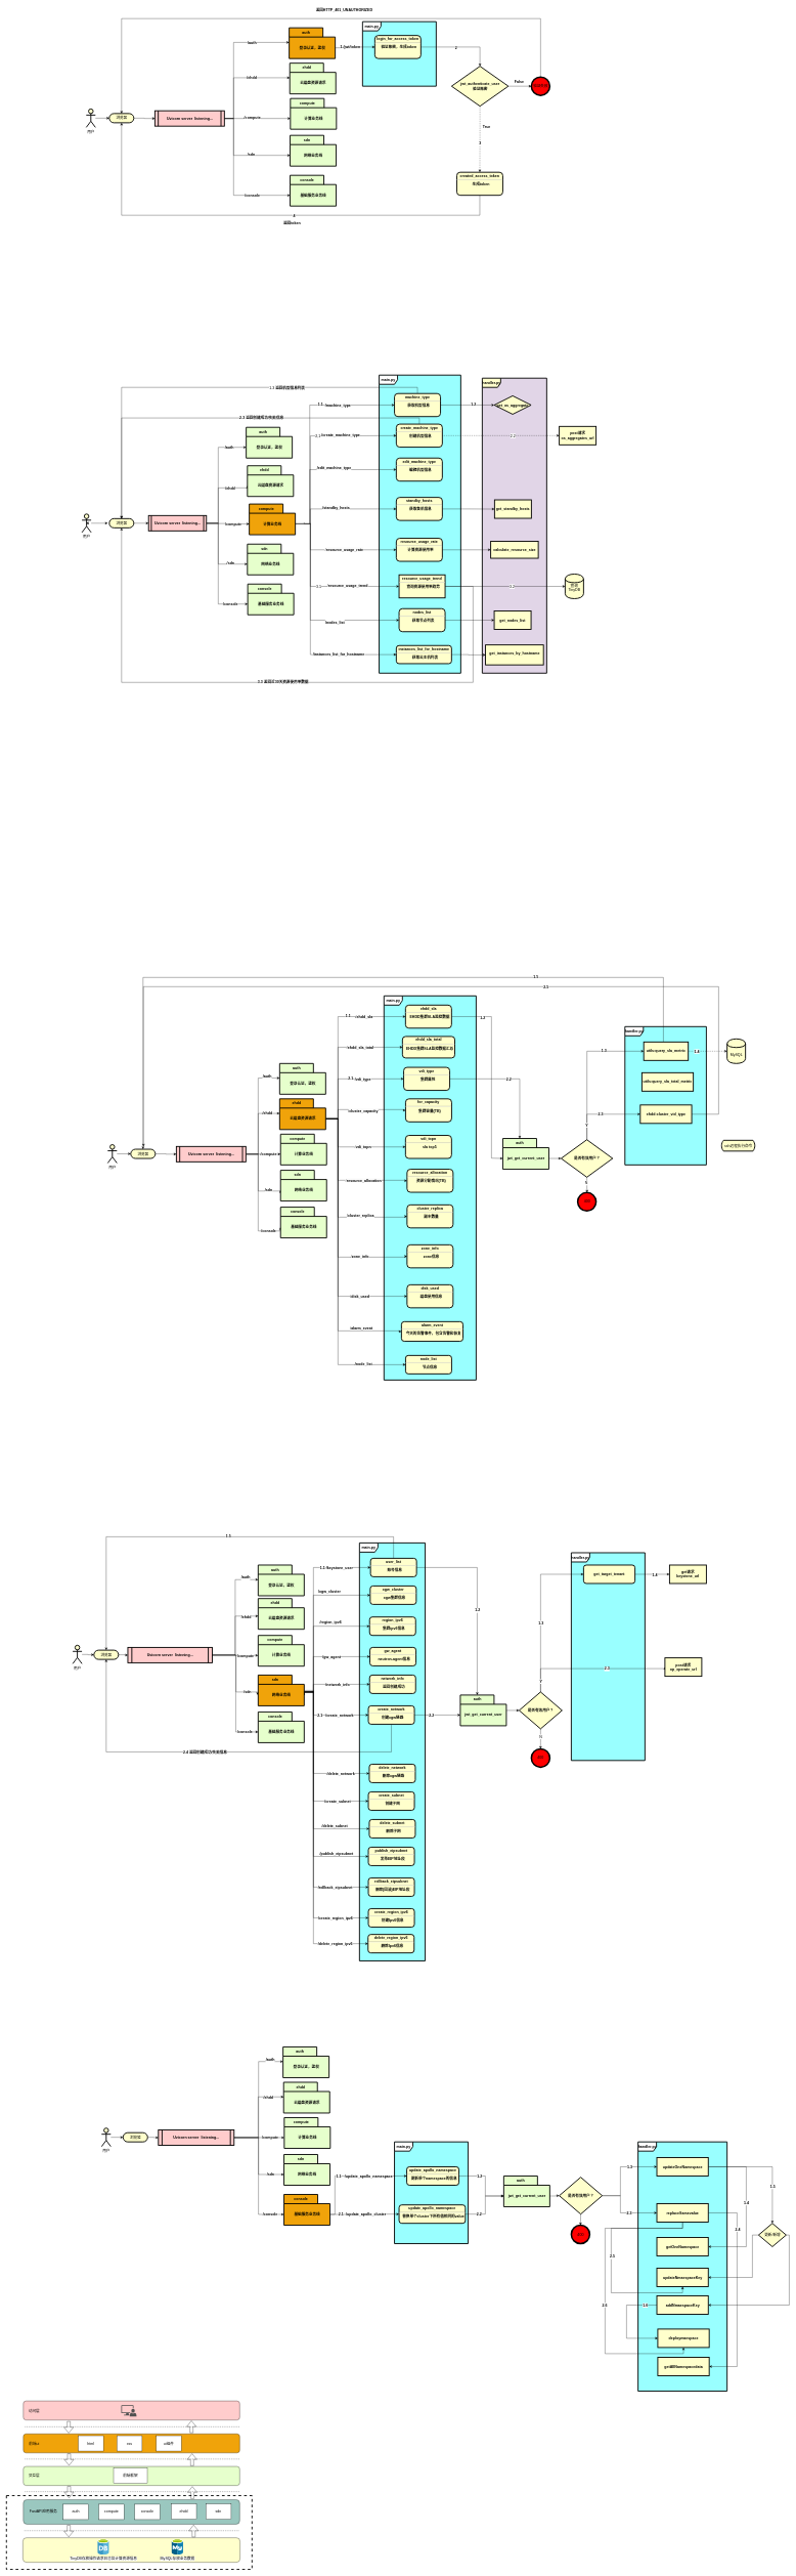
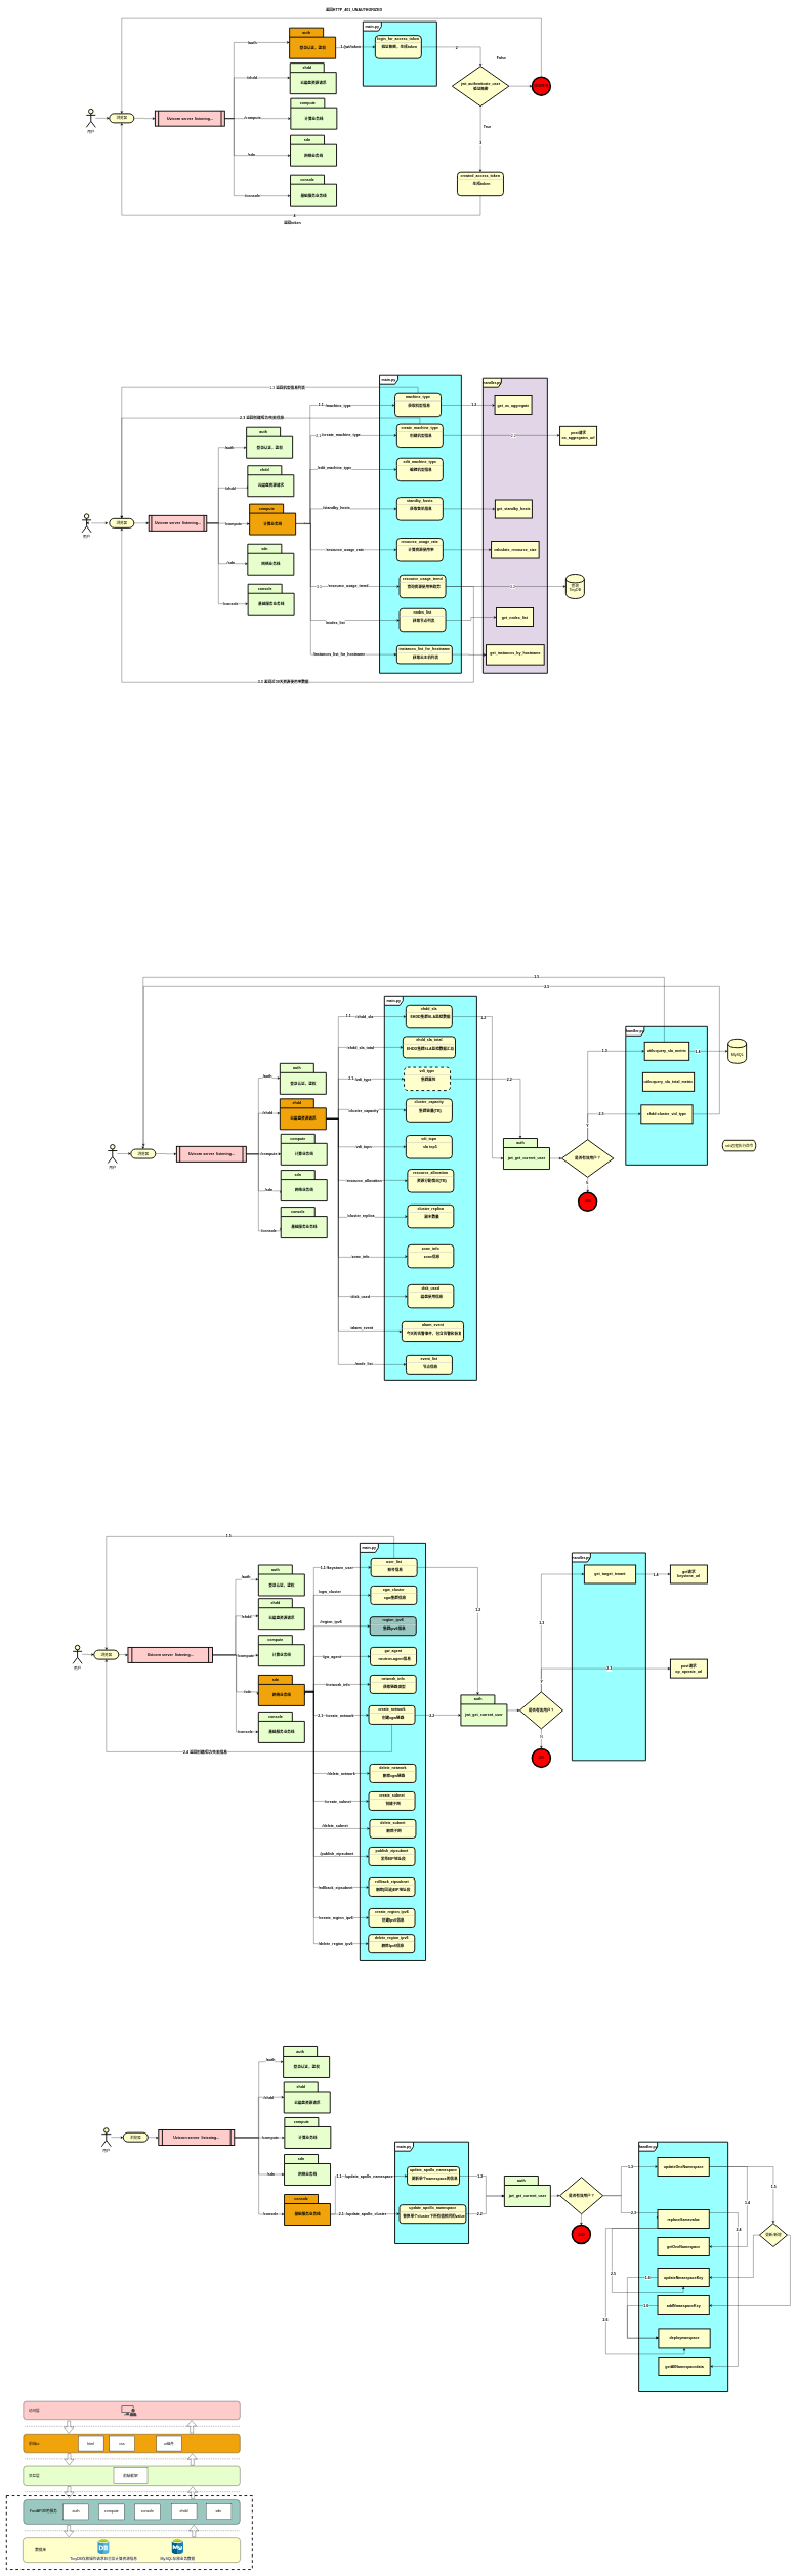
- <mxCell id="37" value="&lt;b&gt;返回&lt;/b&gt;&lt;span style=&quot;background-color: initial;&quot;&gt;&lt;b&gt;HTTP_401_UNAUTHORIZED&lt;br&gt;&lt;/b&gt;&lt;br&gt;&lt;/span&gt;" style="text;html=1;align=center;verticalAlign=middle;resizable=0;points=[];autosize=1;strokeColor=none;fillColor=none;fontSize=12;fontFamily=Helvetica;fontColor=default;" parent="1" vertex="1"><mxGeometry x="1015" y="20" width="210" height="40" as="geometry" /></mxCell>
+ <mxCell id="37" value="&lt;b&gt;返回&lt;/b&gt;&lt;span style=&quot;background-color: initial;&quot;&gt;&lt;b&gt;HTTP_401_UNAUTHORIZED&lt;br&gt;&lt;/b&gt;&lt;br&gt;&lt;/span&gt;" style="text;html=1;align=center;verticalAlign=middle;resizable=0;points=[];autosize=1;strokeColor=none;fillColor=none;fontSize=12;fontFamily=Helvetica;fontColor=default;" parent="1" vertex="1"><mxGeometry x="1045" y="20" width="210" height="40" as="geometry" /></mxCell>
- <mxCell id="39" value="&lt;b&gt;False&lt;/b&gt;" style="text;html=1;align=center;verticalAlign=middle;resizable=0;points=[];autosize=1;strokeColor=none;fillColor=none;fontSize=12;fontFamily=Helvetica;fontColor=default;" parent="1" vertex="1"><mxGeometry x="1665" y="250" width="50" height="30" as="geometry" /></mxCell>
+ <mxCell id="39" value="&lt;b&gt;False&lt;/b&gt;" style="text;html=1;align=center;verticalAlign=middle;resizable=0;points=[];autosize=1;strokeColor=none;fillColor=none;fontSize=12;fontFamily=Helvetica;fontColor=default;" parent="1" vertex="1"><mxGeometry x="1605" y="175" width="50" height="30" as="geometry" /></mxCell>
- <mxCell id="29" style="edgeStyle=orthogonalEdgeStyle;rounded=0;orthogonalLoop=1;jettySize=auto;html=1;exitX=0.5;exitY=1;exitDx=0;exitDy=0;entryX=0.5;entryY=0;entryDx=0;entryDy=0;fontFamily=Helvetica;fontSize=12;fontColor=#000000;dashed=1;" parent="1" source="31" target="102" edge="1"><mxGeometry relative="1" as="geometry" /></mxCell>
+ <mxCell id="29" style="edgeStyle=orthogonalEdgeStyle;rounded=0;orthogonalLoop=1;jettySize=auto;html=1;exitX=0.5;exitY=1;exitDx=0;exitDy=0;entryX=0.5;entryY=0;entryDx=0;entryDy=0;fontFamily=Helvetica;fontSize=12;fontColor=#000000;" parent="1" source="31" target="102" edge="1"><mxGeometry relative="1" as="geometry" /></mxCell>
- <mxCell id="84" value="get_os_aggregate" style="rhombus;whiteSpace=wrap;html=1;fillColor=#FFFFCC;fontStyle=1;strokeWidth=3;" parent="1" vertex="1"><mxGeometry x="1609" y="1287.5" width="120" height="60" as="geometry" /></mxCell>
+ <mxCell id="84" value="get_os_aggregate" style="whiteSpace=wrap;html=1;fillColor=#FFFFCC;fontStyle=1;strokeWidth=3;" parent="1" vertex="1"><mxGeometry x="1609" y="1287.5" width="120" height="60" as="geometry" /></mxCell>
- <mxCell id="74" value="" style="edgeStyle=orthogonalEdgeStyle;rounded=0;orthogonalLoop=1;jettySize=auto;html=1;fontFamily=Helvetica;fontSize=12;fontColor=#000000;exitX=1;exitY=0.5;exitDx=0;exitDy=0;dashed=1;" parent="1" source="126" target="83" edge="1"><mxGeometry relative="1" as="geometry"><mxPoint x="1680" y="1417" as="sourcePoint" /><Array as="points"><mxPoint x="1660" y="1417" /><mxPoint x="1660" y="1417" /></Array></mxGeometry></mxCell>
+ <mxCell id="74" value="" style="edgeStyle=orthogonalEdgeStyle;rounded=0;orthogonalLoop=1;jettySize=auto;html=1;fontFamily=Helvetica;fontSize=12;fontColor=#000000;exitX=1;exitY=0.5;exitDx=0;exitDy=0;" parent="1" source="126" target="83" edge="1"><mxGeometry relative="1" as="geometry"><mxPoint x="1680" y="1417" as="sourcePoint" /><Array as="points"><mxPoint x="1660" y="1417" /><mxPoint x="1660" y="1417" /></Array></mxGeometry></mxCell>
- <mxCell id="130" value="&lt;p style=&quot;margin: 4px 0px 0px; text-align: center;&quot;&gt;&lt;span style=&quot;&quot;&gt;resource_usage_trend&lt;/span&gt;&lt;strong style=&quot;text-decoration-line: underline;&quot;&gt;&lt;br&gt;&lt;/strong&gt;&lt;/p&gt;&lt;hr&gt;&lt;p style=&quot;margin: 0px; margin-left: 8px;&quot;&gt;&lt;span style=&quot;&quot;&gt;查询资源使用率趋势&lt;/span&gt;&lt;br&gt;&lt;/p&gt;" style="verticalAlign=middle;align=center;overflow=fill;fontSize=12;fontFamily=Helvetica;html=1;fontStyle=1;strokeWidth=3;fillColor=#FFFFCC;rounded=0;" parent="1" vertex="1"><mxGeometry x="1299" y="1870" width="150" height="75" as="geometry" /></mxCell>
+ <mxCell id="130" value="&lt;p style=&quot;margin: 4px 0px 0px; text-align: center;&quot;&gt;&lt;span style=&quot;&quot;&gt;resource_usage_trend&lt;/span&gt;&lt;strong style=&quot;text-decoration-line: underline;&quot;&gt;&lt;br&gt;&lt;/strong&gt;&lt;/p&gt;&lt;hr&gt;&lt;p style=&quot;margin: 0px; margin-left: 8px;&quot;&gt;&lt;span style=&quot;&quot;&gt;查询资源使用率趋势&lt;/span&gt;&lt;br&gt;&lt;/p&gt;" style="verticalAlign=middle;align=center;overflow=fill;fontSize=12;fontFamily=Helvetica;html=1;rounded=1;fontStyle=1;strokeWidth=3;fillColor=#FFFFCC;" parent="1" vertex="1"><mxGeometry x="1299" y="1870" width="150" height="75" as="geometry" /></mxCell>
- <mxCell id="77" value="get_nodes_list" style="whiteSpace=wrap;html=1;fillColor=#FFFFCC;fontStyle=1;strokeWidth=3;" parent="1" vertex="1"><mxGeometry x="1609" y="1987.5" width="120" height="60" as="geometry" /></mxCell>
+ <mxCell id="77" value="get_nodes_list" style="whiteSpace=wrap;html=1;fillColor=#FFFFCC;fontStyle=1;strokeWidth=3;" parent="1" vertex="1"><mxGeometry x="1614" y="1977.5" width="120" height="60" as="geometry" /></mxCell>
- <mxCell id="207" style="edgeStyle=orthogonalEdgeStyle;rounded=0;orthogonalLoop=1;jettySize=auto;html=1;exitX=1;exitY=0.5;exitDx=0;exitDy=0;entryX=0;entryY=0.5;entryDx=0;entryDy=0;fontFamily=Helvetica;fontSize=12;fontColor=#000000;dashed=1;" parent="1" source="211" target="212" edge="1"><mxGeometry relative="1" as="geometry" /></mxCell>
+ <mxCell id="207" style="edgeStyle=orthogonalEdgeStyle;rounded=0;orthogonalLoop=1;jettySize=auto;html=1;exitX=1;exitY=0.5;exitDx=0;exitDy=0;entryX=0;entryY=0.5;entryDx=0;entryDy=0;fontFamily=Helvetica;fontSize=12;fontColor=#000000;" parent="1" source="211" target="212" edge="1"><mxGeometry relative="1" as="geometry" /></mxCell>
- <mxCell id="190" value="&lt;p style=&quot;margin: 4px 0px 0px; text-align: center;&quot;&gt;vdi_type&lt;br&gt;&lt;/p&gt;&lt;hr&gt;&lt;p style=&quot;margin: 0px; margin-left: 8px;&quot;&gt;集群属性&lt;br&gt;&lt;/p&gt;" style="verticalAlign=middle;align=center;overflow=fill;fontSize=12;fontFamily=Helvetica;html=1;rounded=1;fontStyle=1;strokeWidth=3;fillColor=#FFFFCC;" parent="1" vertex="1"><mxGeometry x="1314" y="3472.5" width="150" height="75" as="geometry" /></mxCell>
+ <mxCell id="190" value="&lt;p style=&quot;margin: 4px 0px 0px; text-align: center;&quot;&gt;vdi_type&lt;br&gt;&lt;/p&gt;&lt;hr&gt;&lt;p style=&quot;margin: 0px; margin-left: 8px;&quot;&gt;集群属性&lt;br&gt;&lt;/p&gt;" style="verticalAlign=middle;align=center;overflow=fill;fontSize=12;fontFamily=Helvetica;html=1;rounded=1;fontStyle=1;strokeWidth=3;fillColor=#FFFFCC;dashed=1;" parent="1" vertex="1"><mxGeometry x="1314" y="3472.5" width="150" height="75" as="geometry" /></mxCell>
- <mxCell id="187" value="&lt;p style=&quot;margin: 4px 0px 0px; text-align: center;&quot;&gt;for_capacity&lt;br&gt;&lt;/p&gt;&lt;hr&gt;&lt;p style=&quot;margin: 0px; margin-left: 8px;&quot;&gt;集群容量(TB)&lt;br&gt;&lt;/p&gt;" style="verticalAlign=middle;align=center;overflow=fill;fontSize=12;fontFamily=Helvetica;html=1;rounded=1;fontStyle=1;strokeWidth=3;fillColor=#FFFFCC;" parent="1" vertex="1"><mxGeometry x="1320.25" y="3575" width="150" height="75" as="geometry" /></mxCell>
+ <mxCell id="187" value="&lt;p style=&quot;margin: 4px 0px 0px; text-align: center;&quot;&gt;cluster_capacity&lt;br&gt;&lt;/p&gt;&lt;hr&gt;&lt;p style=&quot;margin: 0px; margin-left: 8px;&quot;&gt;集群容量(TB)&lt;br&gt;&lt;/p&gt;" style="verticalAlign=middle;align=center;overflow=fill;fontSize=12;fontFamily=Helvetica;html=1;rounded=1;fontStyle=1;strokeWidth=3;fillColor=#FFFFCC;" parent="1" vertex="1"><mxGeometry x="1320.25" y="3575" width="150" height="75" as="geometry" /></mxCell>
- <mxCell id="195" value="&lt;p style=&quot;margin: 4px 0px 0px; text-align: center;&quot;&gt;node_list&lt;br&gt;&lt;/p&gt;&lt;hr&gt;&lt;p style=&quot;margin: 0px; margin-left: 8px;&quot;&gt;节点信息&lt;br&gt;&lt;/p&gt;" style="verticalAlign=middle;align=center;overflow=fill;fontSize=12;fontFamily=Helvetica;html=1;rounded=1;fontStyle=1;strokeWidth=3;fillColor=#FFFFCC;" parent="1" vertex="1"><mxGeometry x="1320.25" y="4410" width="150" height="60" as="geometry" /></mxCell>
+ <mxCell id="195" value="&lt;p style=&quot;margin: 4px 0px 0px; text-align: center;&quot;&gt;event_list&lt;br&gt;&lt;/p&gt;&lt;hr&gt;&lt;p style=&quot;margin: 0px; margin-left: 8px;&quot;&gt;节点信息&lt;br&gt;&lt;/p&gt;" style="verticalAlign=middle;align=center;overflow=fill;fontSize=12;fontFamily=Helvetica;html=1;rounded=1;fontStyle=1;strokeWidth=3;fillColor=#FFFFCC;" parent="1" vertex="1"><mxGeometry x="1320.25" y="4410" width="150" height="60" as="geometry" /></mxCell>
- <mxCell id="307" value="get_target_tenant" style="whiteSpace=wrap;html=1;fillColor=#FFFFCC;fontStyle=1;strokeWidth=3;rounded=1;" parent="1" vertex="1"><mxGeometry x="1900" y="5092" width="167.5" height="60" as="geometry" /></mxCell>
+ <mxCell id="307" value="get_target_tenant" style="whiteSpace=wrap;html=1;fillColor=#FFFFCC;fontStyle=1;strokeWidth=3;" parent="1" vertex="1"><mxGeometry x="1900" y="5092" width="167.5" height="60" as="geometry" /></mxCell>
- <mxCell id="276" value="&lt;p style=&quot;margin: 4px 0px 0px; text-align: center;&quot;&gt;region_ipv6&lt;br&gt;&lt;/p&gt;&lt;hr&gt;&lt;p style=&quot;margin: 0px; margin-left: 8px;&quot;&gt;集群ipv6信息&lt;br&gt;&lt;/p&gt;" style="verticalAlign=middle;align=center;overflow=fill;fontSize=12;fontFamily=Helvetica;html=1;rounded=1;fontStyle=1;strokeWidth=3;fillColor=#FFFFCC;" parent="1" vertex="1"><mxGeometry x="1203" y="5261" width="150" height="60" as="geometry" /></mxCell>
+ <mxCell id="276" value="&lt;p style=&quot;margin: 4px 0px 0px; text-align: center;&quot;&gt;region_ipv6&lt;br&gt;&lt;/p&gt;&lt;hr&gt;&lt;p style=&quot;margin: 0px; margin-left: 8px;&quot;&gt;集群ipv6信息&lt;br&gt;&lt;/p&gt;" style="verticalAlign=middle;align=center;overflow=fill;fontSize=12;fontFamily=Helvetica;html=1;rounded=1;fontStyle=1;strokeWidth=3;fillColor=#9ac7bf;" parent="1" vertex="1"><mxGeometry x="1203" y="5261" width="150" height="60" as="geometry" /></mxCell>
- <mxCell id="309" value="post请求&lt;br&gt;op_operate_url" style="whiteSpace=wrap;html=1;fillColor=#FFFFCC;fontStyle=1;strokeWidth=3;" parent="1" vertex="1"><mxGeometry x="2165" y="5394" width="120" height="60" as="geometry" /></mxCell>
+ <mxCell id="309" value="post请求&lt;br&gt;op_operate_url" style="whiteSpace=wrap;html=1;fillColor=#FFFFCC;fontStyle=1;strokeWidth=3;" parent="1" vertex="1"><mxGeometry x="2180" y="5399" width="120" height="60" as="geometry" /></mxCell>
- <mxCell id="278" value="&lt;p style=&quot;margin: 4px 0px 0px; text-align: center;&quot;&gt;network_info&lt;br&gt;&lt;/p&gt;&lt;hr&gt;&lt;p style=&quot;margin: 0px; margin-left: 8px;&quot;&gt;返回创建成功&lt;br&gt;&lt;/p&gt;" style="verticalAlign=middle;align=center;overflow=fill;fontSize=12;fontFamily=Helvetica;html=1;rounded=1;fontStyle=1;strokeWidth=3;fillColor=#FFFFCC;" parent="1" vertex="1"><mxGeometry x="1203" y="5450" width="150" height="60" as="geometry" /></mxCell>
+ <mxCell id="278" value="&lt;p style=&quot;margin: 4px 0px 0px; text-align: center;&quot;&gt;network_info&lt;br&gt;&lt;/p&gt;&lt;hr&gt;&lt;p style=&quot;margin: 0px; margin-left: 8px;&quot;&gt;获取链路类型&lt;br&gt;&lt;/p&gt;" style="verticalAlign=middle;align=center;overflow=fill;fontSize=12;fontFamily=Helvetica;html=1;rounded=1;fontStyle=1;strokeWidth=3;fillColor=#FFFFCC;" parent="1" vertex="1"><mxGeometry x="1203" y="5450" width="150" height="60" as="geometry" /></mxCell>
- <mxCell id="368" value="replaceSamevalue" style="whiteSpace=wrap;html=1;fillColor=#FFFFCC;fontStyle=1;strokeWidth=3;" parent="1" vertex="1"><mxGeometry x="2138.75" y="7170" width="167.5" height="60" as="geometry" /></mxCell>
+ <mxCell id="368" value="replaceSamevalue" style="whiteSpace=wrap;html=1;fillColor=#FFFFCC;fontStyle=1;strokeWidth=3;" parent="1" vertex="1"><mxGeometry x="2138.75" y="7190" width="167.5" height="60" as="geometry" /></mxCell>
+ <mxCell id="369" style="edgeStyle=orthogonalEdgeStyle;rounded=0;orthogonalLoop=1;jettySize=auto;html=1;entryX=0;entryY=0.5;entryDx=0;entryDy=0;fontFamily=Helvetica;fontSize=12;fontColor=#000000;" parent="1" source="371" target="373" edge="1"><mxGeometry relative="1" as="geometry"><Array as="points"><mxPoint x="2040" y="7410" /><mxPoint x="2040" y="7610" /><mxPoint x="2139" y="7610" /></Array></mxGeometry></mxCell>
+ <mxCell id="370" value="&lt;b&gt;1.6&lt;/b&gt;" style="edgeLabel;html=1;align=center;verticalAlign=middle;resizable=0;points=[];fontSize=12;fontFamily=Helvetica;fontColor=#000000;" parent="369" vertex="1" connectable="0"><mxGeometry x="-0.837" relative="1" as="geometry"><mxPoint as="offset" /></mxGeometry></mxCell>
- <mxCell id="394" value="css" style="rounded=0;whiteSpace=wrap;html=1;" vertex="1" parent="1"><mxGeometry x="380" y="7925" width="82" height="50" as="geometry" /></mxCell>
+ <mxCell id="394" value="css" style="rounded=0;whiteSpace=wrap;html=1;" vertex="1" parent="1"><mxGeometry x="355" y="7925" width="82" height="50" as="geometry" /></mxCell>
+ <mxCell id="391" value="数据库" style="text;html=1;align=center;verticalAlign=middle;resizable=0;points=[];autosize=1;strokeColor=none;fillColor=none;" parent="1" vertex="1"><mxGeometry x="101" y="8282" width="60" height="30" as="geometry" /></mxCell>
